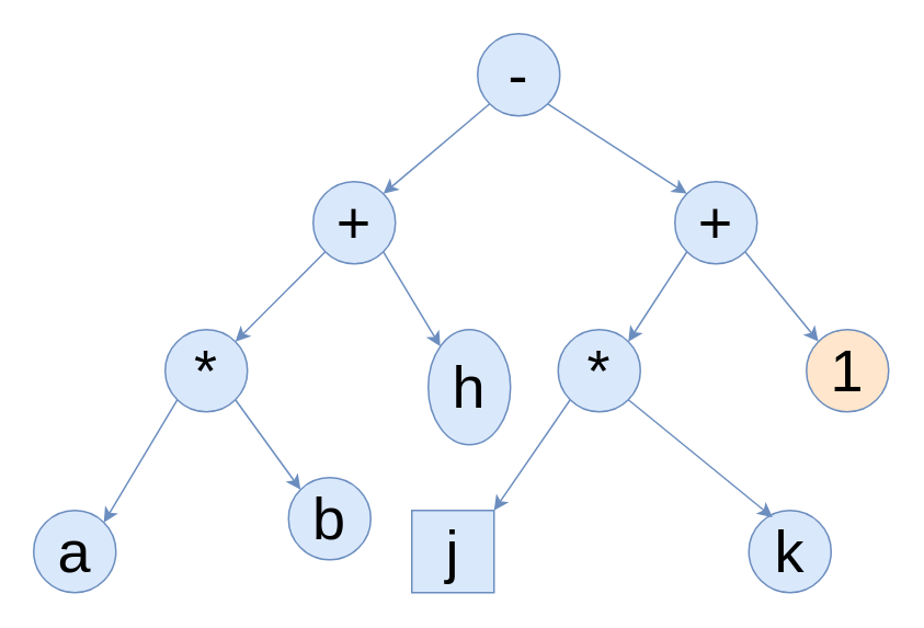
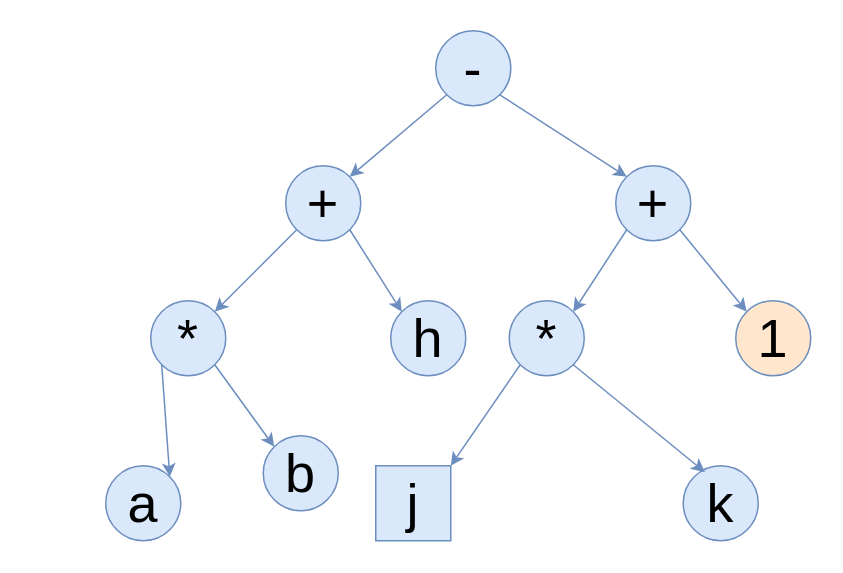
- <mxCell id="6" value="&lt;font style=&quot;font-size: 36px;&quot;&gt;h&lt;/font&gt;" style="ellipse;whiteSpace=wrap;html=1;aspect=fixed;fillColor=#dae8fc;strokeColor=#6c8ebf;" vertex="1" parent="1"><mxGeometry x="260" y="200" width="50" height="70" as="geometry" /></mxCell>
+ <mxCell id="6" value="&lt;font style=&quot;font-size: 36px;&quot;&gt;h&lt;/font&gt;" style="ellipse;whiteSpace=wrap;html=1;aspect=fixed;fillColor=#dae8fc;strokeColor=#6c8ebf;" vertex="1" parent="1"><mxGeometry x="260" y="200" width="50" height="50" as="geometry" /></mxCell>
- <mxCell id="7" value="&lt;font style=&quot;font-size: 36px;&quot;&gt;a&lt;/font&gt;" style="ellipse;whiteSpace=wrap;html=1;aspect=fixed;fillColor=#dae8fc;strokeColor=#6c8ebf;" vertex="1" parent="1"><mxGeometry x="20" y="310" width="50" height="50" as="geometry" /></mxCell>
+ <mxCell id="7" value="&lt;font style=&quot;font-size: 36px;&quot;&gt;a&lt;/font&gt;" style="ellipse;whiteSpace=wrap;html=1;aspect=fixed;fillColor=#dae8fc;strokeColor=#6c8ebf;" vertex="1" parent="1"><mxGeometry x="70" y="310" width="50" height="50" as="geometry" /></mxCell>
